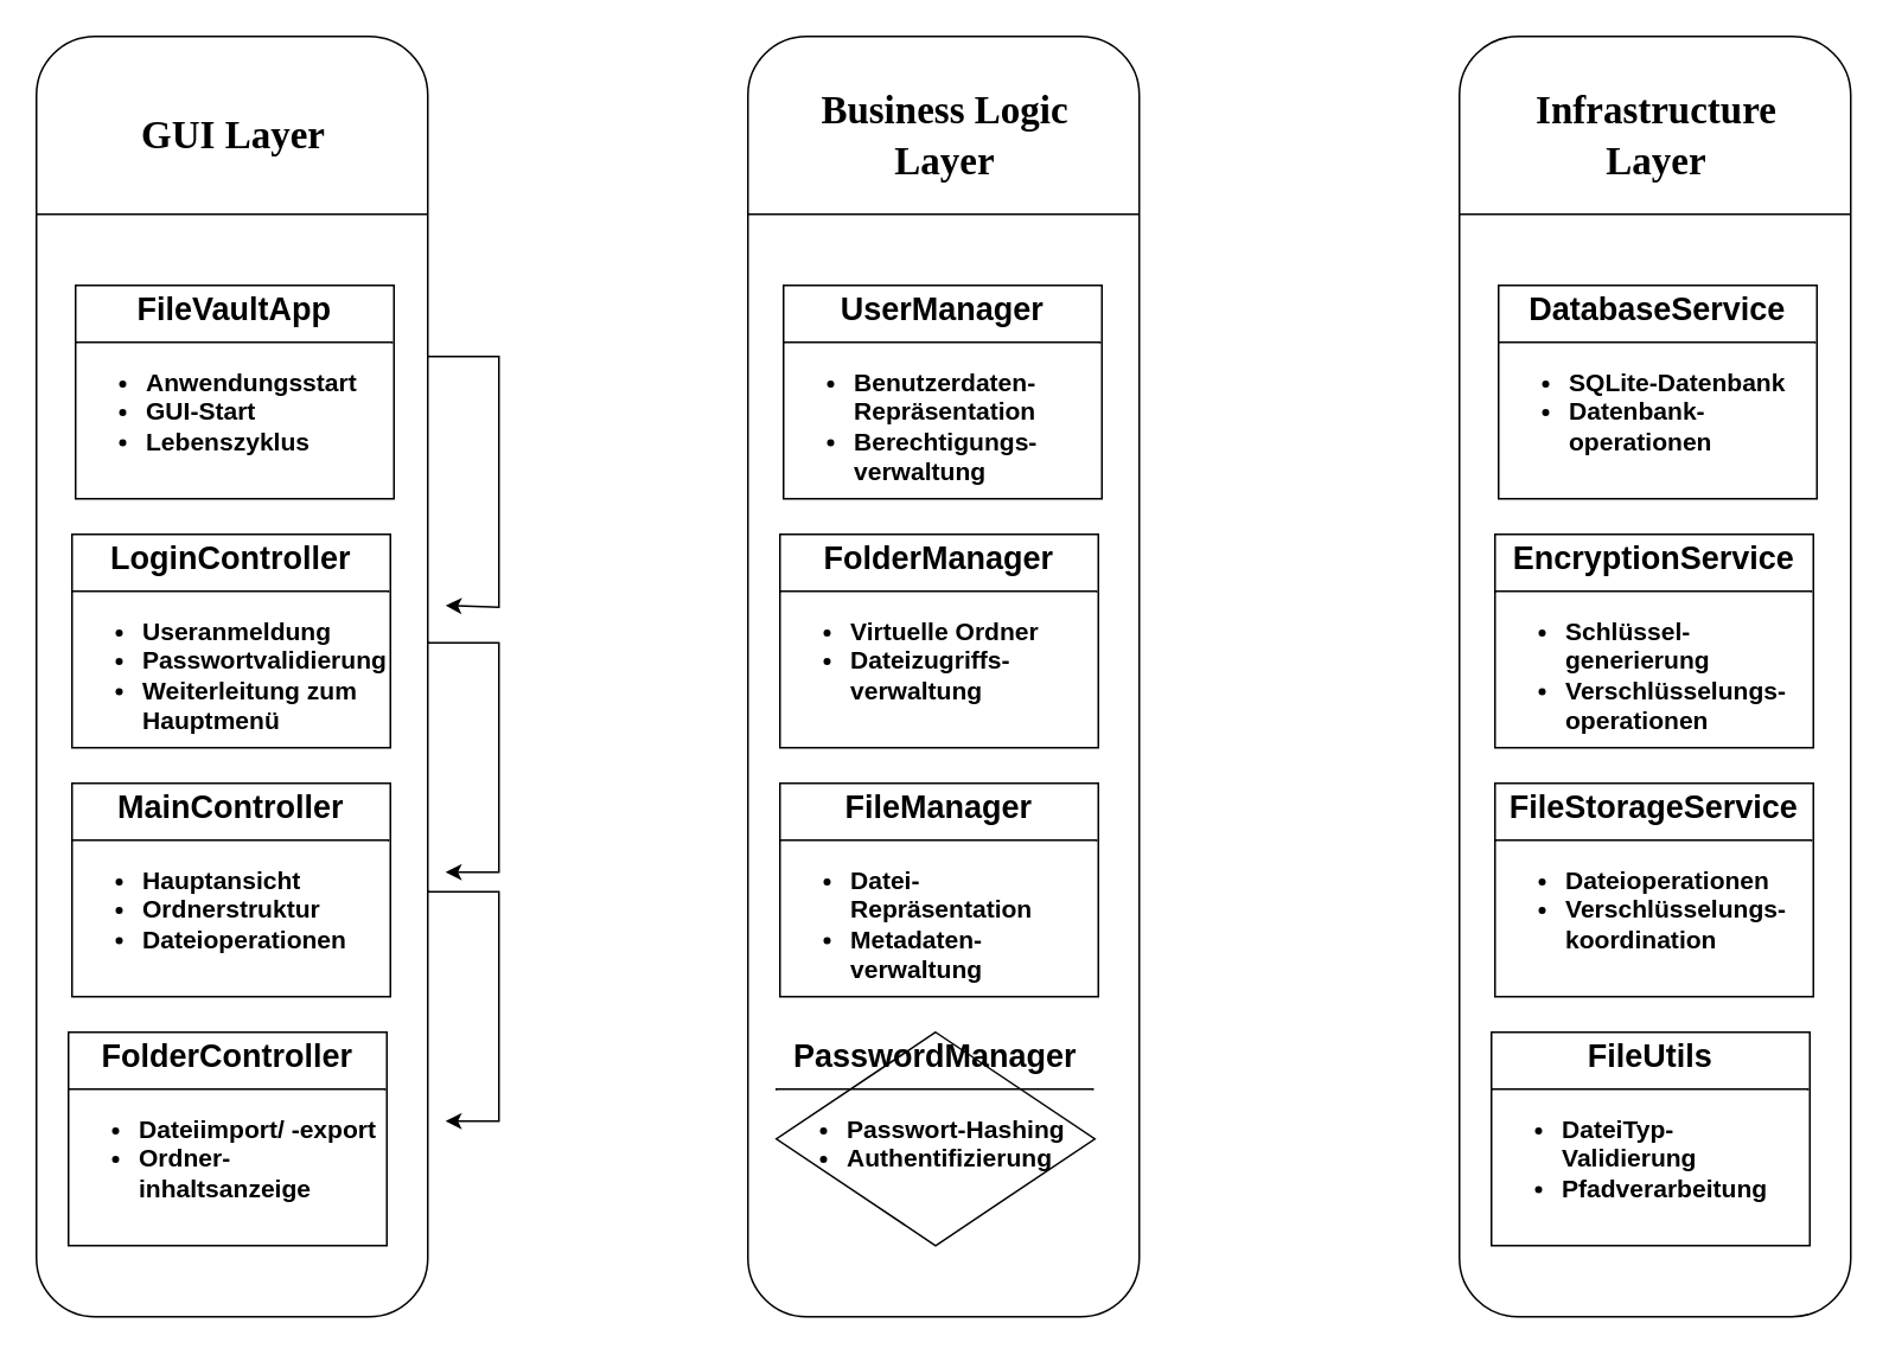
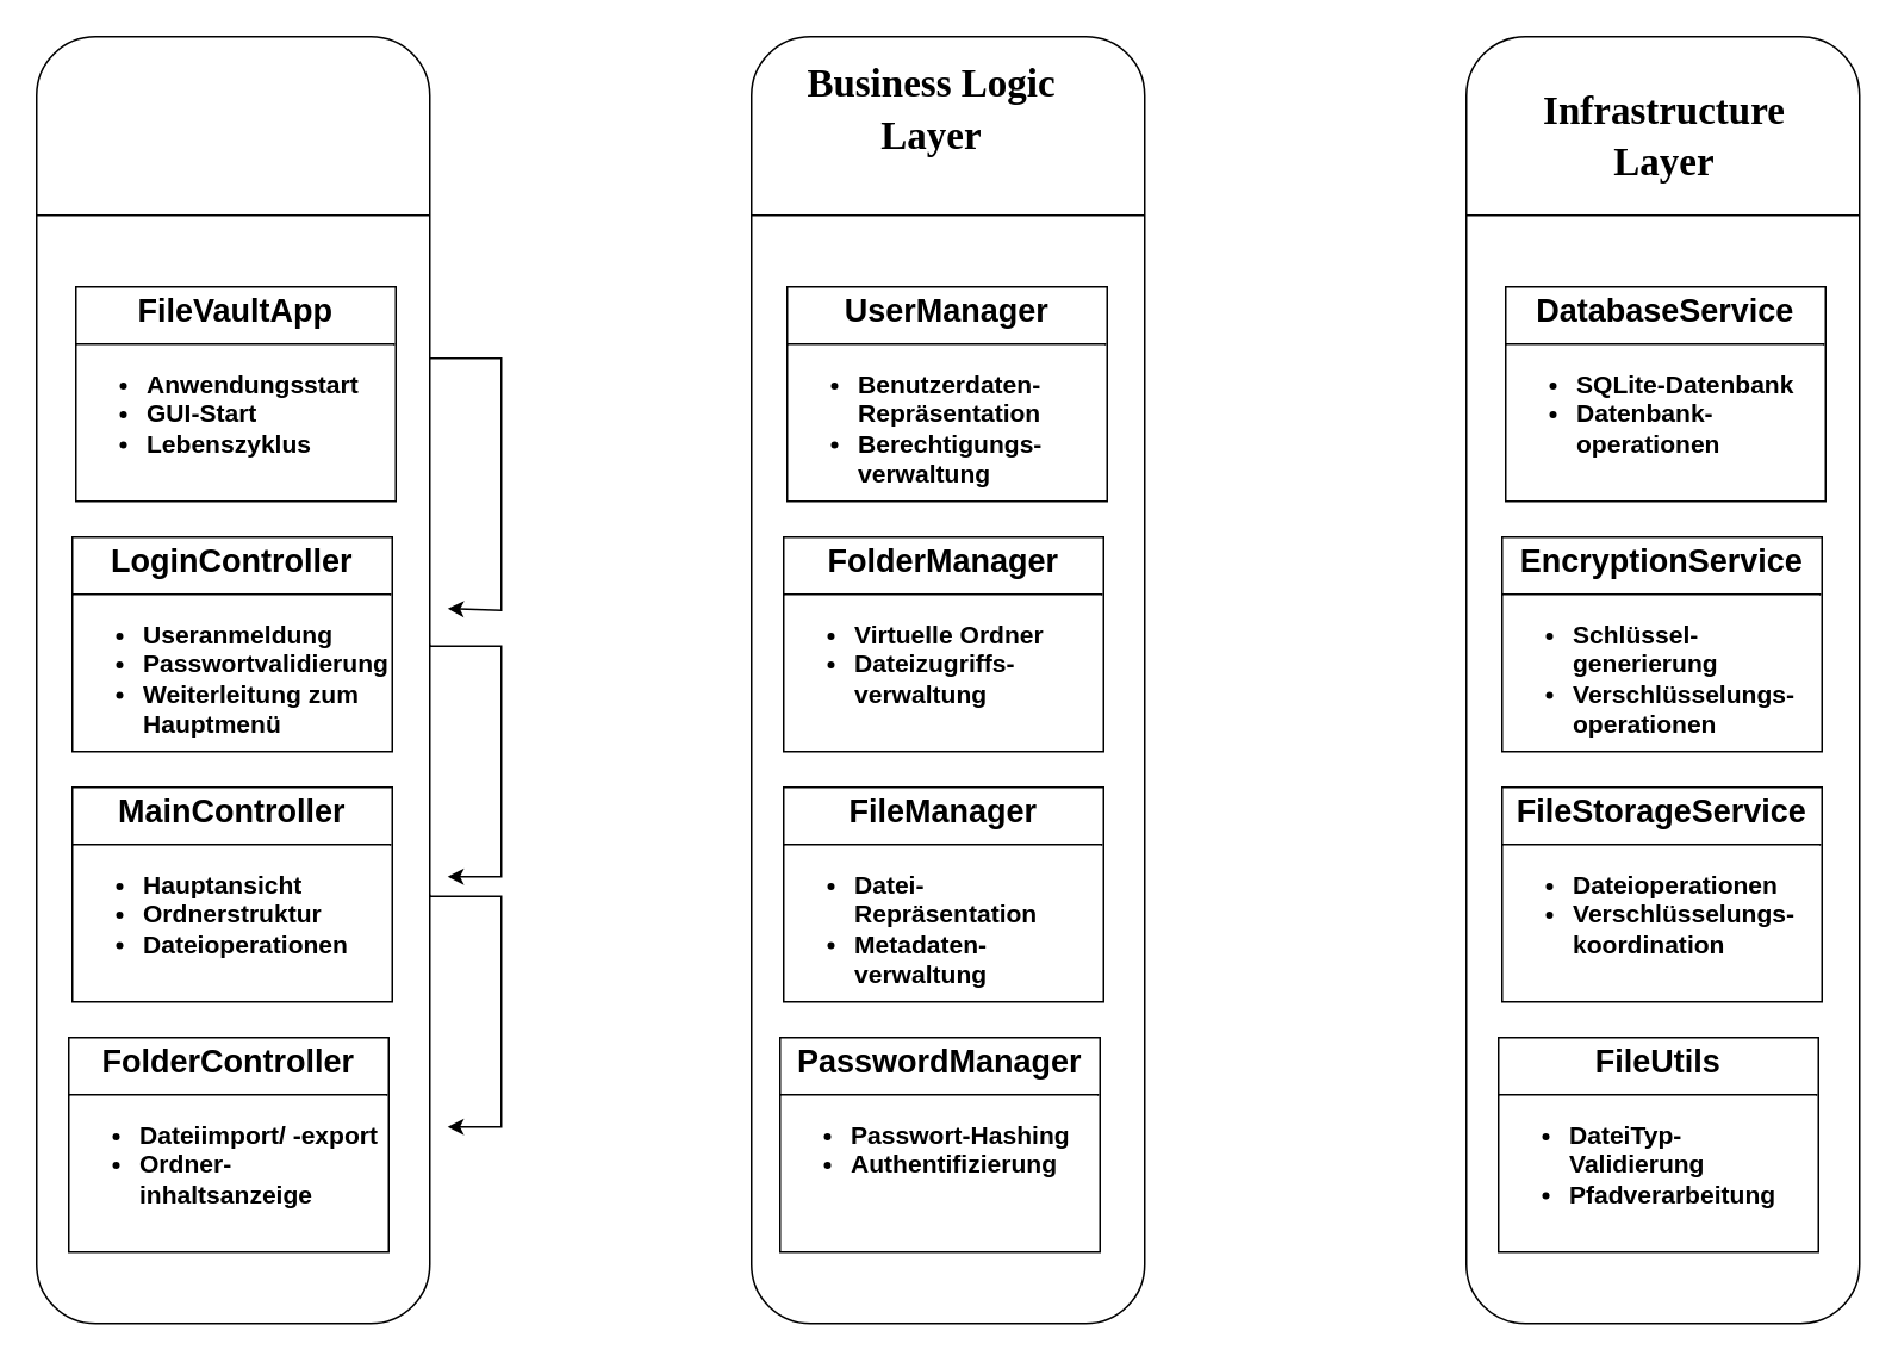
- <mxCell id="4" value="&lt;h1&gt;&lt;font face=&quot;Verdana&quot; style=&quot;font-size: 22px;&quot;&gt;GUI Layer&lt;/font&gt;&lt;/h1&gt;" style="text;html=1;align=center;verticalAlign=middle;whiteSpace=wrap;rounded=0;" vertex="1" parent="1"><mxGeometry x="41" y="50" width="180" height="50" as="geometry" /></mxCell>
- <mxCell id="7" value="&lt;h1&gt;&lt;font face=&quot;Verdana&quot; style=&quot;font-size: 22px;&quot;&gt;Business Logic Layer&lt;/font&gt;&lt;/h1&gt;" style="text;html=1;align=center;verticalAlign=middle;whiteSpace=wrap;rounded=0;" vertex="1" parent="1"><mxGeometry x="441" y="50" width="180" height="50" as="geometry" /></mxCell>
+ <mxCell id="7" value="&lt;h1&gt;&lt;font face=&quot;Verdana&quot; style=&quot;font-size: 22px;&quot;&gt;Business Logic Layer&lt;/font&gt;&lt;/h1&gt;" style="text;html=1;align=center;verticalAlign=middle;whiteSpace=wrap;rounded=0;" vertex="1" parent="1"><mxGeometry x="431" y="35" width="180" height="50" as="geometry" /></mxCell>
- <mxCell id="15" value="&lt;h2 style=&quot;margin:0px;margin-top:4px;text-align:center;&quot;&gt;&lt;b&gt;PasswordManager&lt;/b&gt;&lt;/h2&gt;&lt;hr size=&quot;1&quot; style=&quot;border-style:solid;&quot;&gt;&lt;h3&gt;&lt;div style=&quot;height:2px;&quot;&gt;&lt;ul&gt;&lt;li&gt;Passwort-Hashing&lt;/li&gt;&lt;li&gt;Authentifizierung&lt;/li&gt;&lt;/ul&gt;&lt;div&gt;&lt;br&gt;&lt;/div&gt;&lt;/div&gt;&lt;/h3&gt;" style="rhombus;verticalAlign=top;align=left;overflow=fill;html=1;whiteSpace=wrap;" vertex="1" parent="1"><mxGeometry x="436" y="580" width="179" height="120" as="geometry" /></mxCell>
+ <mxCell id="15" value="&lt;h2 style=&quot;margin:0px;margin-top:4px;text-align:center;&quot;&gt;&lt;b&gt;PasswordManager&lt;/b&gt;&lt;/h2&gt;&lt;hr size=&quot;1&quot; style=&quot;border-style:solid;&quot;&gt;&lt;h3&gt;&lt;div style=&quot;height:2px;&quot;&gt;&lt;ul&gt;&lt;li&gt;Passwort-Hashing&lt;/li&gt;&lt;li&gt;Authentifizierung&lt;/li&gt;&lt;/ul&gt;&lt;div&gt;&lt;br&gt;&lt;/div&gt;&lt;/div&gt;&lt;/h3&gt;" style="verticalAlign=top;align=left;overflow=fill;html=1;whiteSpace=wrap;" vertex="1" parent="1"><mxGeometry x="436" y="580" width="179" height="120" as="geometry" /></mxCell>
